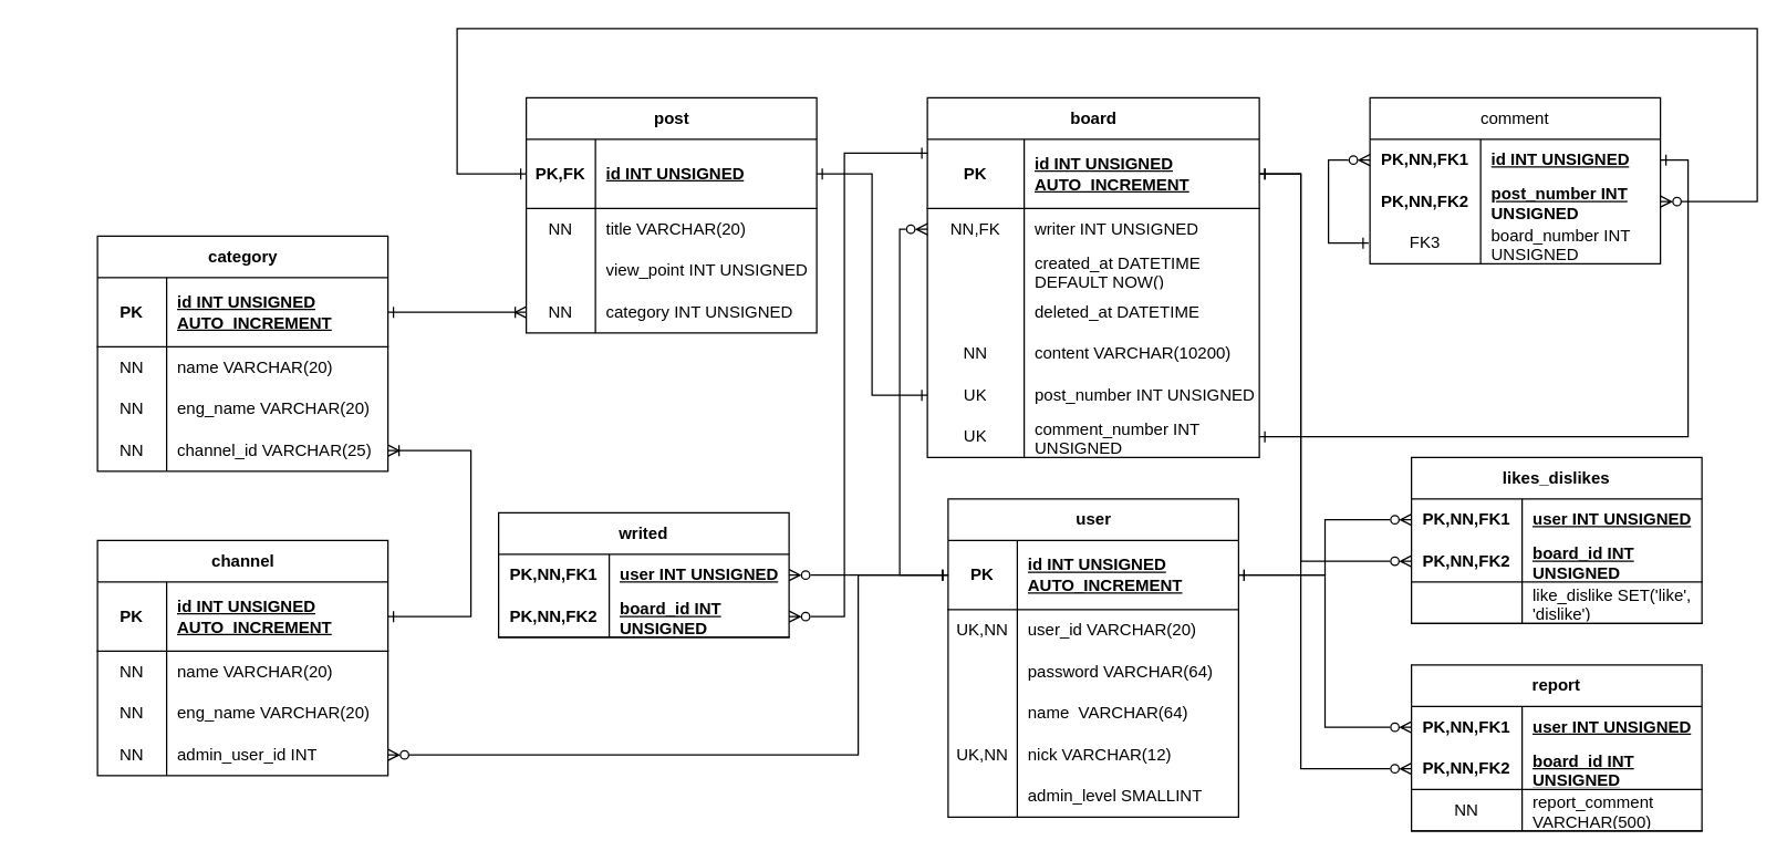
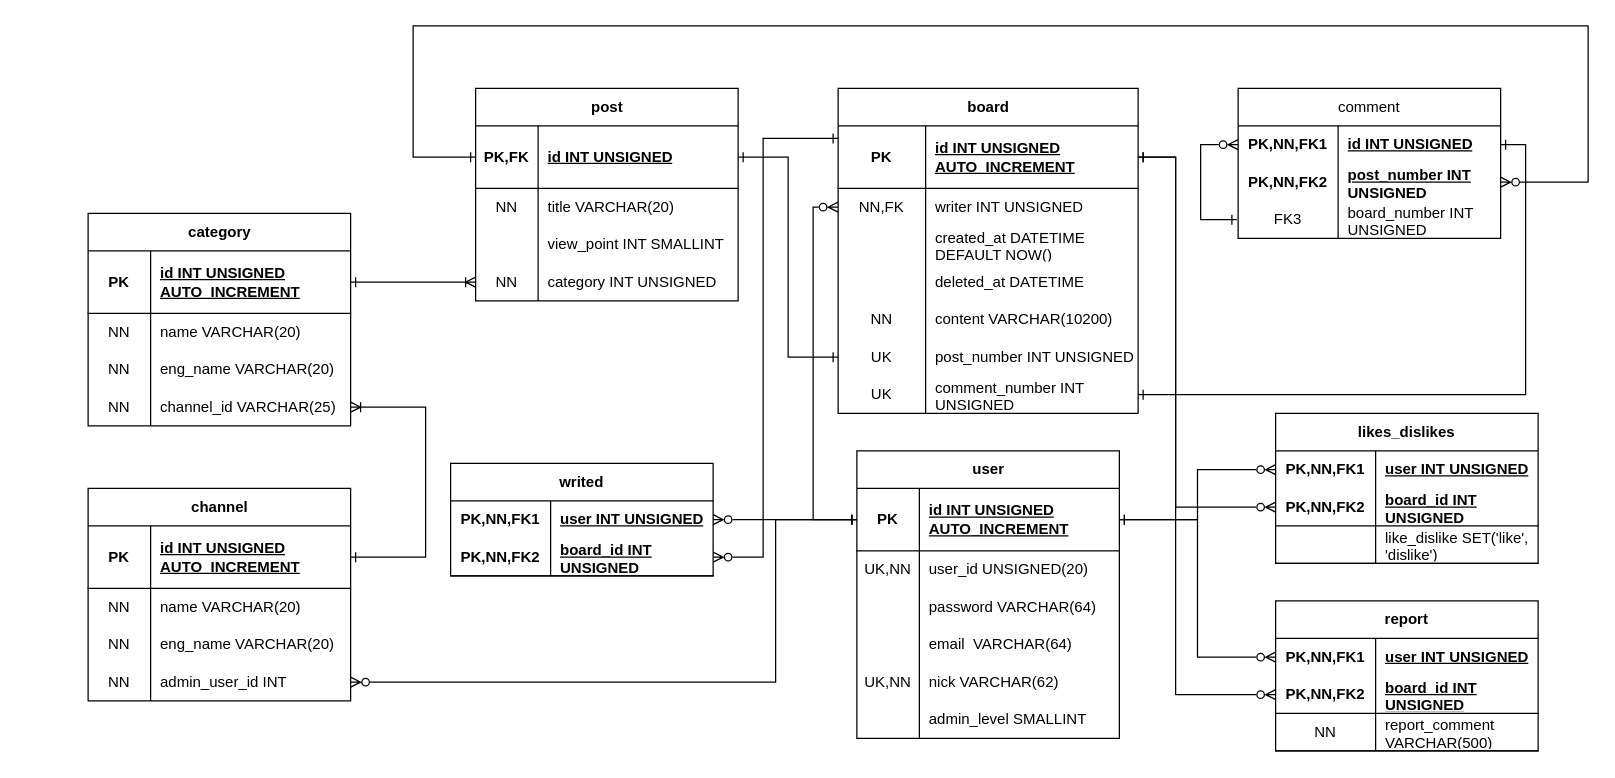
- <mxCell id="64" value="view_point INT UNSIGNED" style="shape=partialRectangle;connectable=0;fillColor=none;top=0;left=0;bottom=0;right=0;align=left;spacingLeft=6;overflow=hidden;whiteSpace=wrap;html=1;" parent="62" vertex="1"><mxGeometry x="50" width="160" height="30" as="geometry"><mxRectangle width="160" height="30" as="alternateBounds" /></mxGeometry></mxCell>
+ <mxCell id="64" value="view_point INT SMALLINT" style="shape=partialRectangle;connectable=0;fillColor=none;top=0;left=0;bottom=0;right=0;align=left;spacingLeft=6;overflow=hidden;whiteSpace=wrap;html=1;" parent="62" vertex="1"><mxGeometry x="50" width="160" height="30" as="geometry"><mxRectangle width="160" height="30" as="alternateBounds" /></mxGeometry></mxCell>
- <mxCell id="8" value="user_id VARCHAR(20)" style="shape=partialRectangle;connectable=0;fillColor=none;top=0;left=0;bottom=0;right=0;align=left;spacingLeft=6;overflow=hidden;whiteSpace=wrap;html=1;" parent="6" vertex="1"><mxGeometry x="50" width="160" height="30" as="geometry"><mxRectangle width="160" height="30" as="alternateBounds" /></mxGeometry></mxCell>
+ <mxCell id="8" value="user_id UNSIGNED(20)" style="shape=partialRectangle;connectable=0;fillColor=none;top=0;left=0;bottom=0;right=0;align=left;spacingLeft=6;overflow=hidden;whiteSpace=wrap;html=1;" parent="6" vertex="1"><mxGeometry x="50" width="160" height="30" as="geometry"><mxRectangle width="160" height="30" as="alternateBounds" /></mxGeometry></mxCell>
- <mxCell id="14" value="name&amp;nbsp;&amp;nbsp;VARCHAR(64)" style="shape=partialRectangle;connectable=0;fillColor=none;top=0;left=0;bottom=0;right=0;align=left;spacingLeft=6;overflow=hidden;whiteSpace=wrap;html=1;" parent="12" vertex="1"><mxGeometry x="50" width="160" height="30" as="geometry"><mxRectangle width="160" height="30" as="alternateBounds" /></mxGeometry></mxCell>
+ <mxCell id="14" value="email&amp;nbsp;&amp;nbsp;VARCHAR(64)" style="shape=partialRectangle;connectable=0;fillColor=none;top=0;left=0;bottom=0;right=0;align=left;spacingLeft=6;overflow=hidden;whiteSpace=wrap;html=1;" parent="12" vertex="1"><mxGeometry x="50" width="160" height="30" as="geometry"><mxRectangle width="160" height="30" as="alternateBounds" /></mxGeometry></mxCell>
- <mxCell id="17" value="nick VARCHAR(12)" style="shape=partialRectangle;connectable=0;fillColor=none;top=0;left=0;bottom=0;right=0;align=left;spacingLeft=6;overflow=hidden;whiteSpace=wrap;html=1;" parent="15" vertex="1"><mxGeometry x="50" width="160" height="30" as="geometry"><mxRectangle width="160" height="30" as="alternateBounds" /></mxGeometry></mxCell>
+ <mxCell id="17" value="nick VARCHAR(62)" style="shape=partialRectangle;connectable=0;fillColor=none;top=0;left=0;bottom=0;right=0;align=left;spacingLeft=6;overflow=hidden;whiteSpace=wrap;html=1;" parent="15" vertex="1"><mxGeometry x="50" width="160" height="30" as="geometry"><mxRectangle width="160" height="30" as="alternateBounds" /></mxGeometry></mxCell>
